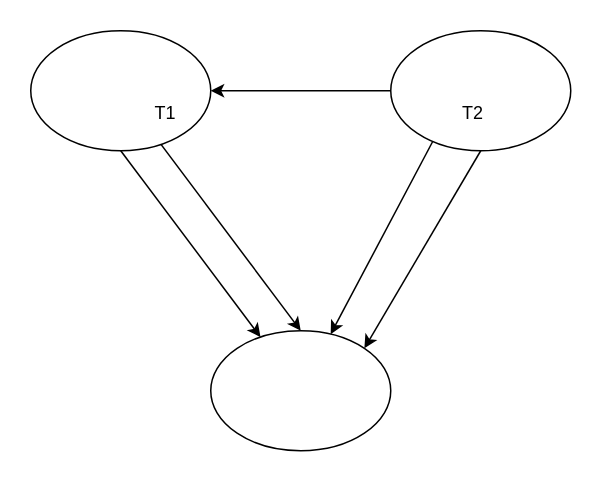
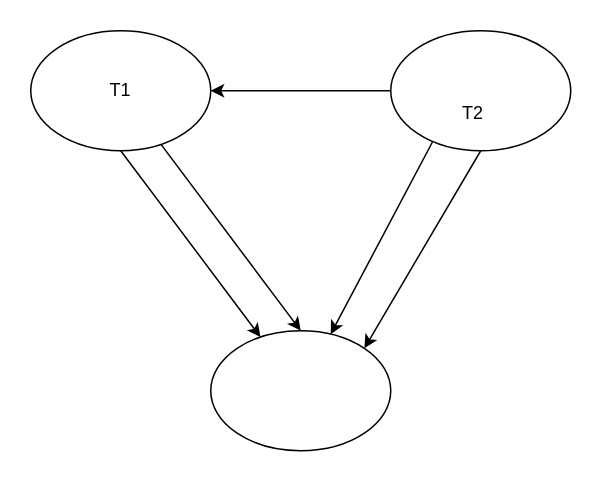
- <mxCell id="11" value="T1" style="text;html=1;strokeColor=none;fillColor=none;align=center;verticalAlign=middle;whiteSpace=wrap;rounded=0;" vertex="1" parent="1"><mxGeometry x="90" y="65" width="40" height="20" as="geometry" /></mxCell>
+ <mxCell id="11" value="T1" style="text;html=1;strokeColor=none;fillColor=none;align=center;verticalAlign=middle;whiteSpace=wrap;rounded=0;" vertex="1" parent="1"><mxGeometry x="60" y="50" width="40" height="20" as="geometry" /></mxCell>
